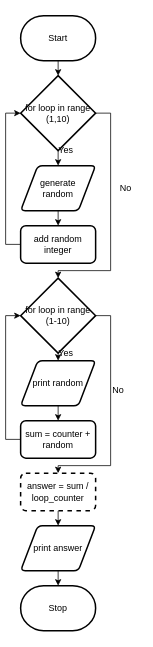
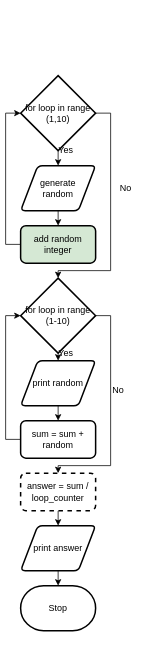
- <mxCell id="3" value="Start" style="strokeWidth=2;html=1;shape=mxgraph.flowchart.terminator;whiteSpace=wrap;" vertex="1" parent="1"><mxGeometry x="20" y="20" width="100" height="60" as="geometry" /></mxCell>
- <mxCell id="2" style="edgeStyle=orthogonalEdgeStyle;rounded=0;orthogonalLoop=1;jettySize=auto;html=1;exitX=0.5;exitY=1;exitDx=0;exitDy=0;exitPerimeter=0;entryX=0.5;entryY=0;entryDx=0;entryDy=0;entryPerimeter=0;" edge="1" parent="1" source="3" target="6"><mxGeometry relative="1" as="geometry" /></mxCell>
- <mxCell id="10" value="add random integer" style="rounded=1;whiteSpace=wrap;html=1;absoluteArcSize=1;arcSize=14;strokeWidth=2;" vertex="1" parent="1"><mxGeometry x="20" y="300" width="100" height="50" as="geometry" /></mxCell>
+ <mxCell id="10" value="add random integer" style="rounded=1;whiteSpace=wrap;html=1;absoluteArcSize=1;arcSize=14;strokeWidth=2;fillColor=#d5e8d4;" vertex="1" parent="1"><mxGeometry x="20" y="300" width="100" height="50" as="geometry" /></mxCell>
- <mxCell id="17" value="sum = counter + random" style="rounded=1;whiteSpace=wrap;html=1;absoluteArcSize=1;arcSize=14;strokeWidth=2;" vertex="1" parent="1"><mxGeometry x="20" y="560" width="100" height="50" as="geometry" /></mxCell>
+ <mxCell id="17" value="sum = sum + random" style="rounded=1;whiteSpace=wrap;html=1;absoluteArcSize=1;arcSize=14;strokeWidth=2;" vertex="1" parent="1"><mxGeometry x="20" y="560" width="100" height="50" as="geometry" /></mxCell>
